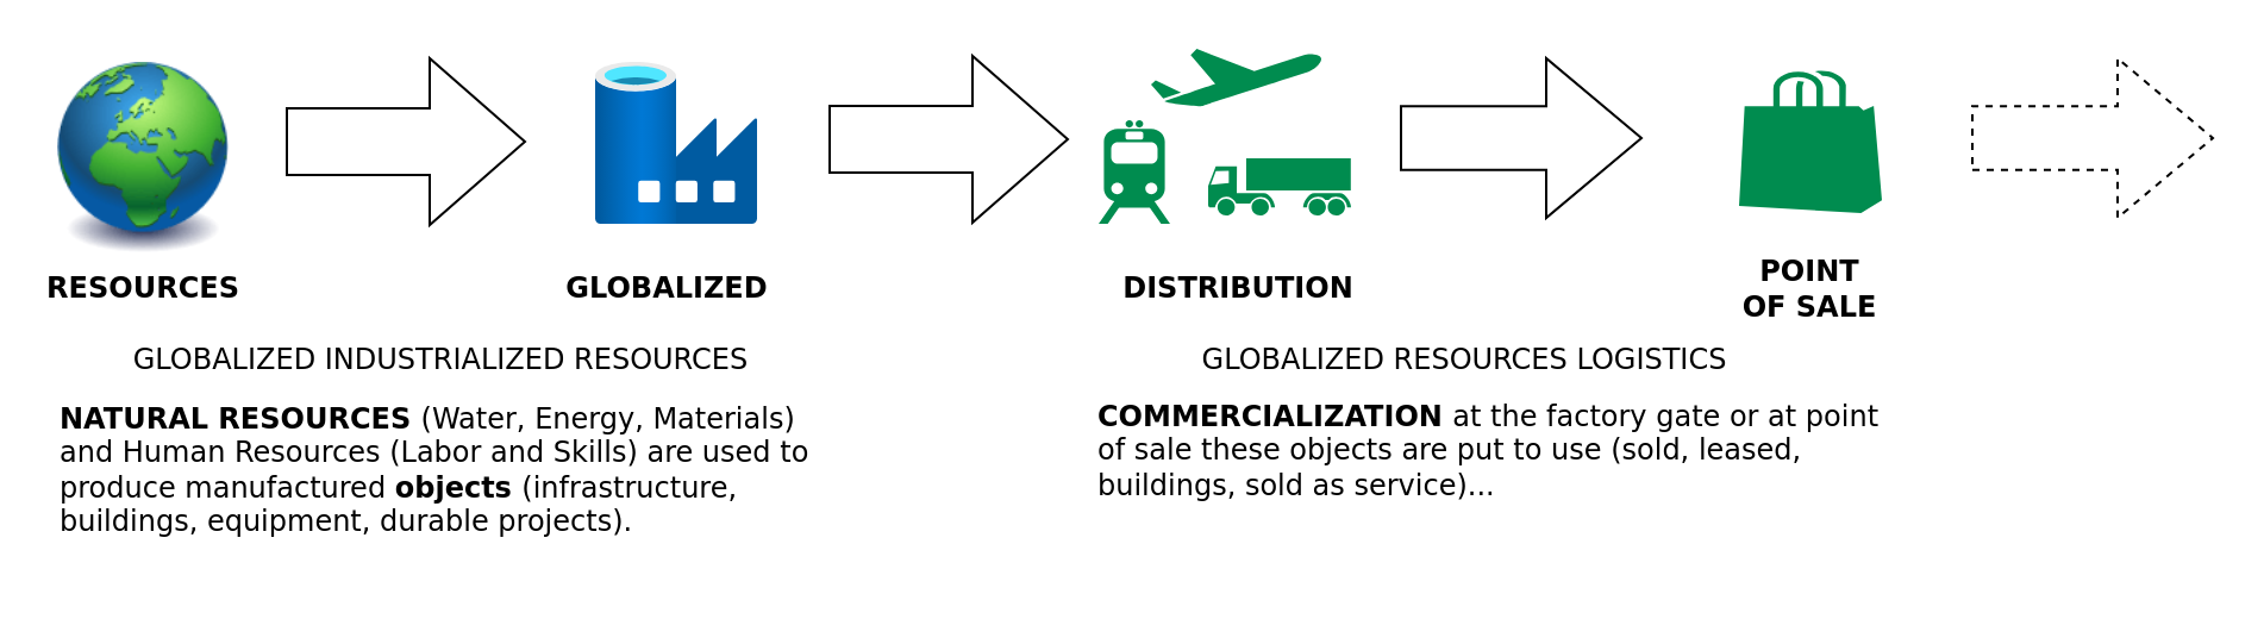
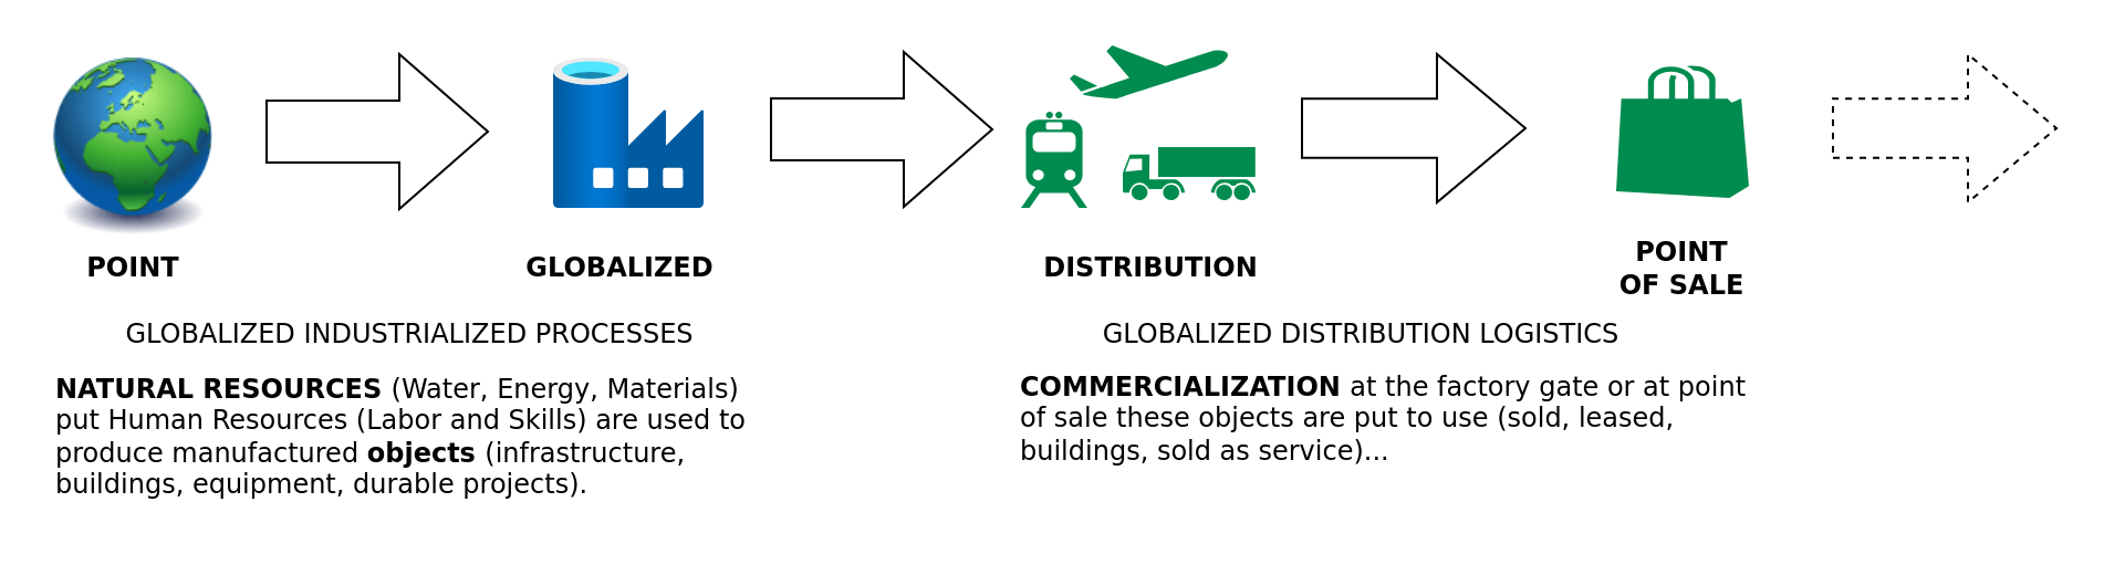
- <mxCell id="11" value="&lt;b&gt;RESOURCES&lt;/b&gt;" style="text;html=1;strokeColor=none;fillColor=none;align=center;verticalAlign=middle;whiteSpace=wrap;rounded=0;fontFamily=Dejavu Sans;" parent="1" vertex="1"><mxGeometry x="30" y="106" width="60" height="30" as="geometry" /></mxCell>
+ <mxCell id="11" value="&lt;b&gt;POINT&lt;/b&gt;" style="text;html=1;strokeColor=none;fillColor=none;align=center;verticalAlign=middle;whiteSpace=wrap;rounded=0;fontFamily=Dejavu Sans;" parent="1" vertex="1"><mxGeometry x="30" y="106" width="60" height="30" as="geometry" /></mxCell>
- <mxCell id="18" value="&lt;h1&gt;&lt;span style=&quot;white-space: pre&quot;&gt;&#09;&lt;/span&gt;&lt;/h1&gt;&lt;p&gt;&lt;b&gt;NATURAL RESOURCES &lt;/b&gt;(Water, Energy, Materials) and Human Resources (Labor and Skills) are used to produce manufactured &lt;b&gt;objects &lt;/b&gt;(infrastructure, buildings, equipment, durable projects).&lt;/p&gt;" style="text;html=1;strokeColor=none;fillColor=none;spacing=5;spacingTop=-20;whiteSpace=wrap;overflow=hidden;rounded=0;fontFamily=Dejavu Sans;" parent="1" vertex="1"><mxGeometry x="20" y="118" width="340" height="120" as="geometry" /></mxCell>
+ <mxCell id="18" value="&lt;h1&gt;&lt;span style=&quot;white-space: pre&quot;&gt;&#09;&lt;/span&gt;&lt;/h1&gt;&lt;p&gt;&lt;b&gt;NATURAL RESOURCES &lt;/b&gt;(Water, Energy, Materials) put Human Resources (Labor and Skills) are used to produce manufactured &lt;b&gt;objects &lt;/b&gt;(infrastructure, buildings, equipment, durable projects).&lt;/p&gt;" style="text;html=1;strokeColor=none;fillColor=none;spacing=5;spacingTop=-20;whiteSpace=wrap;overflow=hidden;rounded=0;fontFamily=Dejavu Sans;" parent="1" vertex="1"><mxGeometry x="20" y="118" width="340" height="120" as="geometry" /></mxCell>
- <mxCell id="16" value="GLOBALIZED INDUSTRIALIZED RESOURCES" style="text;html=1;strokeColor=none;fillColor=none;align=center;verticalAlign=middle;whiteSpace=wrap;rounded=0;fontFamily=Dejavu Sans;" parent="1" vertex="1"><mxGeometry x="40" y="136" width="290" height="30" as="geometry" /></mxCell>
+ <mxCell id="16" value="GLOBALIZED INDUSTRIALIZED PROCESSES" style="text;html=1;strokeColor=none;fillColor=none;align=center;verticalAlign=middle;whiteSpace=wrap;rounded=0;fontFamily=Dejavu Sans;" parent="1" vertex="1"><mxGeometry x="40" y="136" width="290" height="30" as="geometry" /></mxCell>
- <mxCell id="17" value="GLOBALIZED RESOURCES LOGISTICS" style="text;html=1;strokeColor=none;fillColor=none;align=center;verticalAlign=middle;whiteSpace=wrap;rounded=0;fontFamily=Dejavu Sans;" parent="1" vertex="1"><mxGeometry x="470" y="136" width="290" height="30" as="geometry" /></mxCell>
+ <mxCell id="17" value="GLOBALIZED DISTRIBUTION LOGISTICS" style="text;html=1;strokeColor=none;fillColor=none;align=center;verticalAlign=middle;whiteSpace=wrap;rounded=0;fontFamily=Dejavu Sans;" parent="1" vertex="1"><mxGeometry x="470" y="136" width="290" height="30" as="geometry" /></mxCell>
